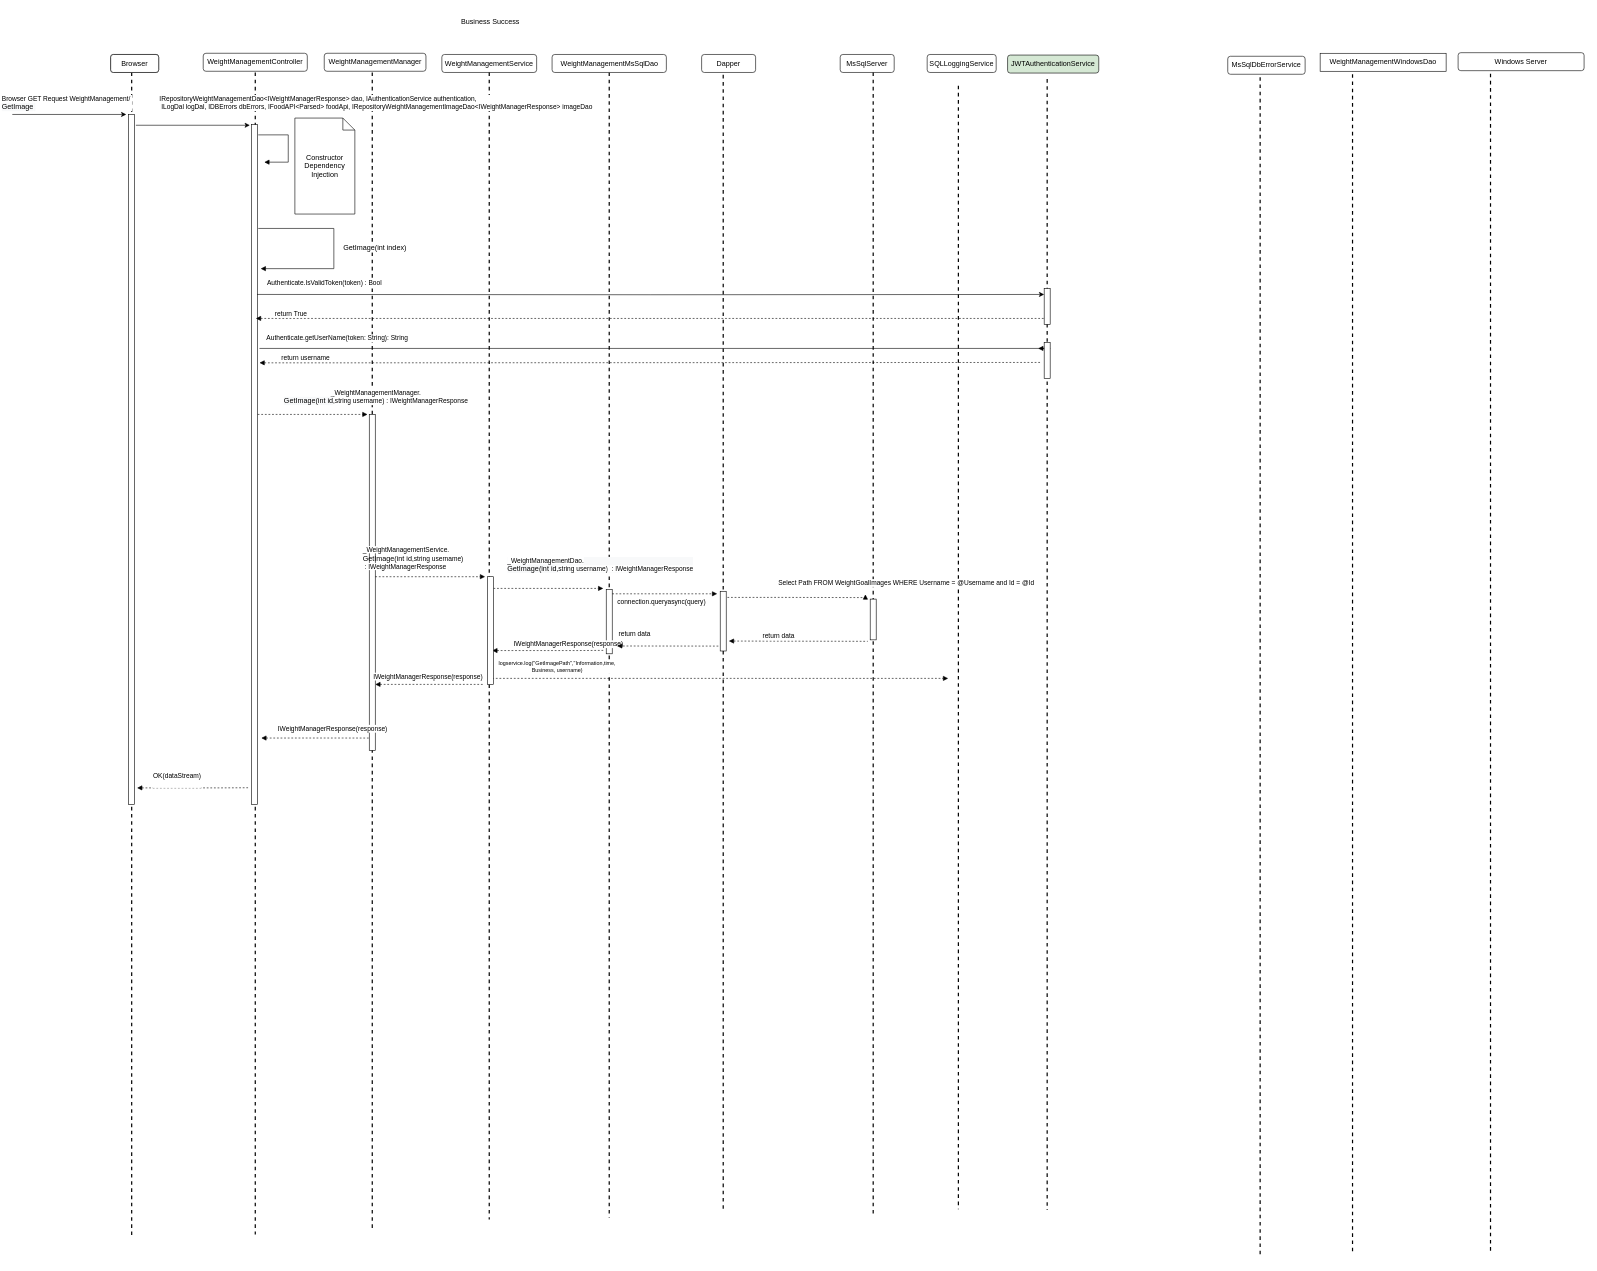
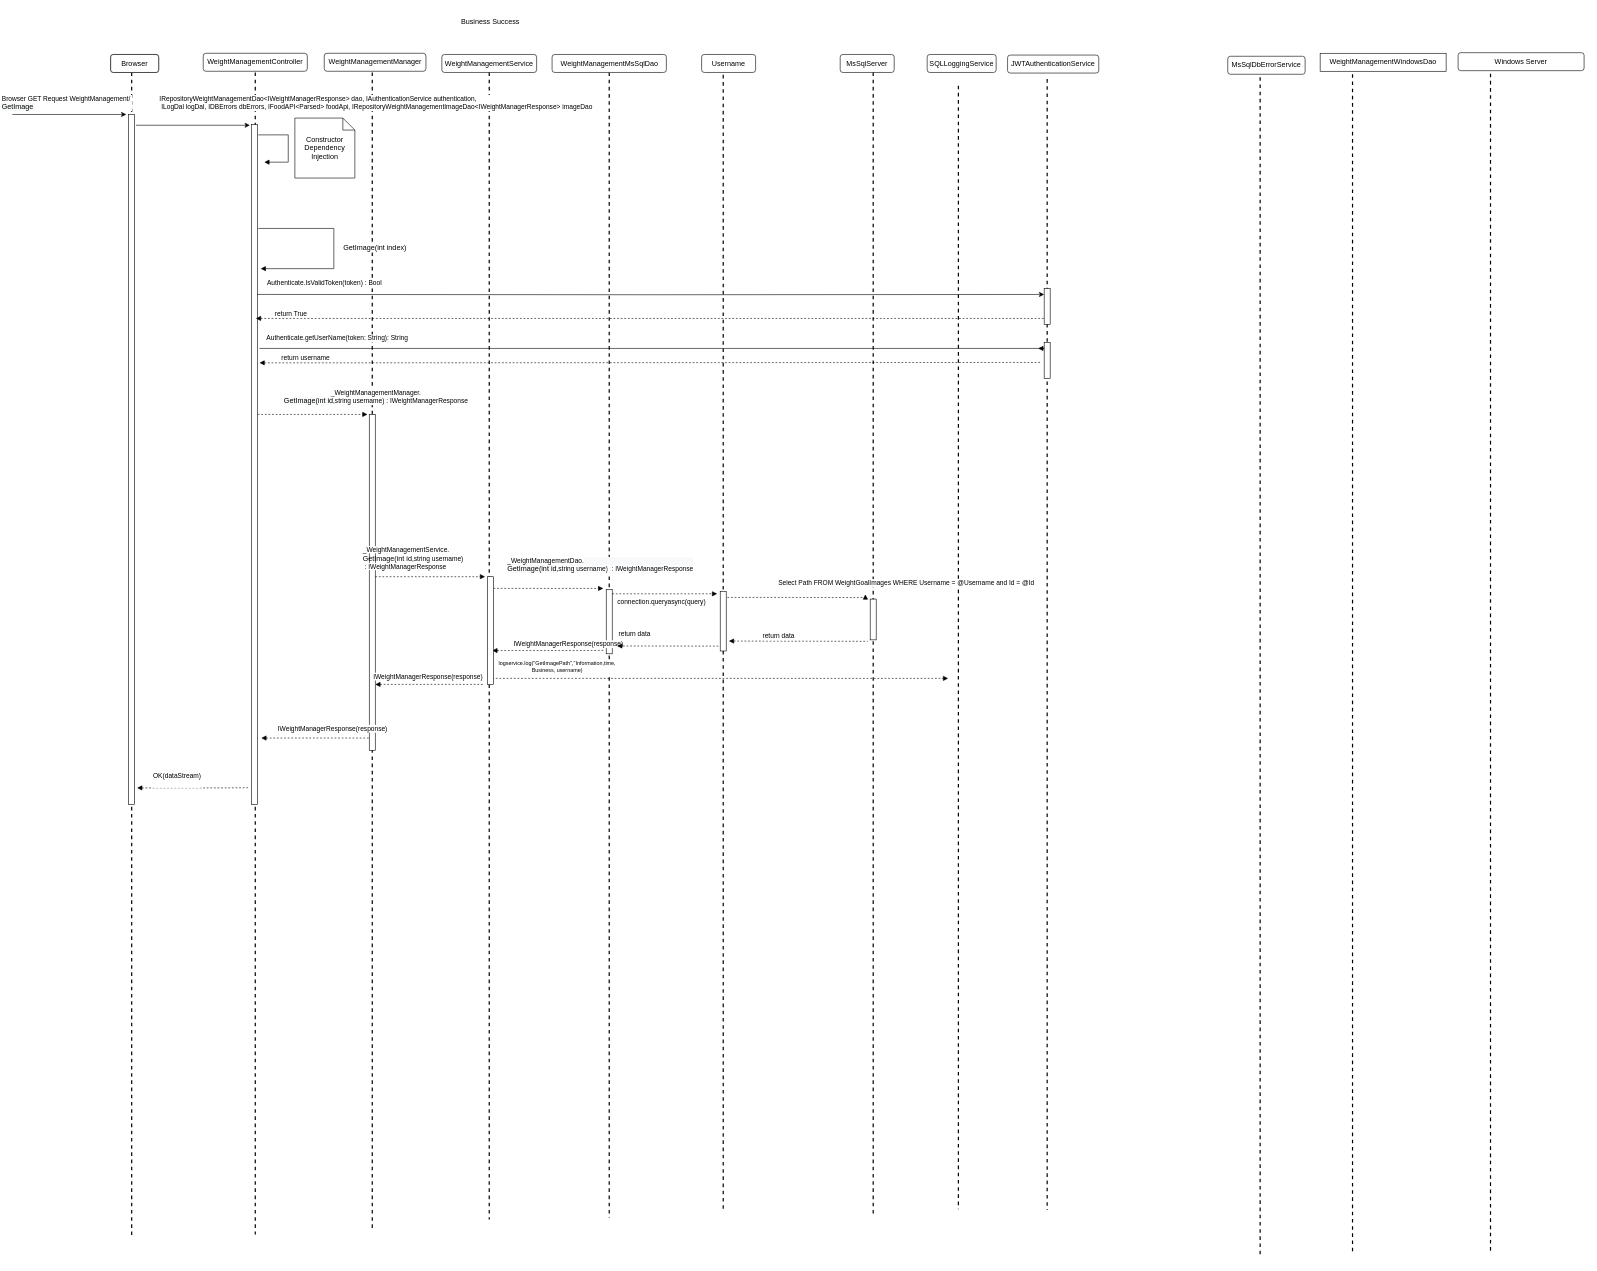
- <mxCell id="19" value="Dapper" style="rounded=1;whiteSpace=wrap;html=1;" vertex="1" parent="1"><mxGeometry x="1169" y="90" width="90" height="30" as="geometry" /></mxCell>
+ <mxCell id="19" value="Username" style="rounded=1;whiteSpace=wrap;html=1;" vertex="1" parent="1"><mxGeometry x="1169" y="90" width="90" height="30" as="geometry" /></mxCell>
- <mxCell id="21" value="JWTAuthenticationService" style="rounded=1;whiteSpace=wrap;html=1;fillColor=#d5e8d4;" vertex="1" parent="1"><mxGeometry x="1679" y="91" width="152" height="30" as="geometry" /></mxCell>
+ <mxCell id="21" value="JWTAuthenticationService" style="rounded=1;whiteSpace=wrap;html=1;" vertex="1" parent="1"><mxGeometry x="1679" y="91" width="152" height="30" as="geometry" /></mxCell>
- <mxCell id="28" value="Constructor Dependency Injection" style="shape=note;size=20;whiteSpace=wrap;html=1;" vertex="1" parent="1"><mxGeometry x="491" y="196" width="100" height="160" as="geometry" /></mxCell>
+ <mxCell id="28" value="Constructor Dependency Injection" style="shape=note;size=20;whiteSpace=wrap;html=1;" vertex="1" parent="1"><mxGeometry x="491" y="196" width="100" height="100" as="geometry" /></mxCell>
